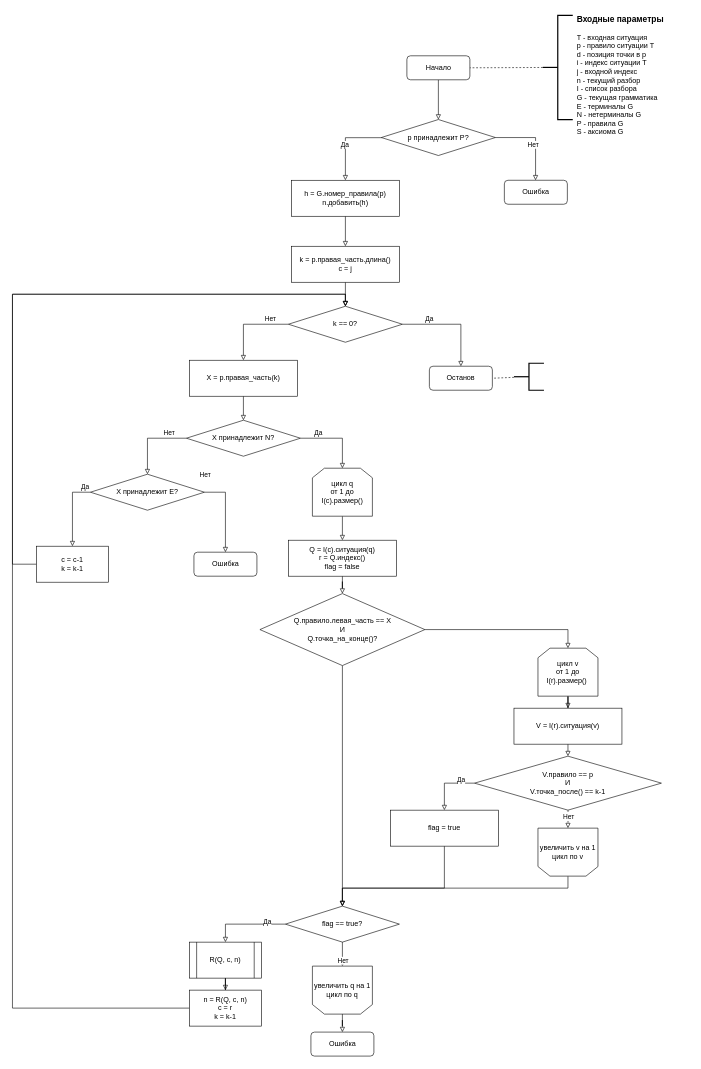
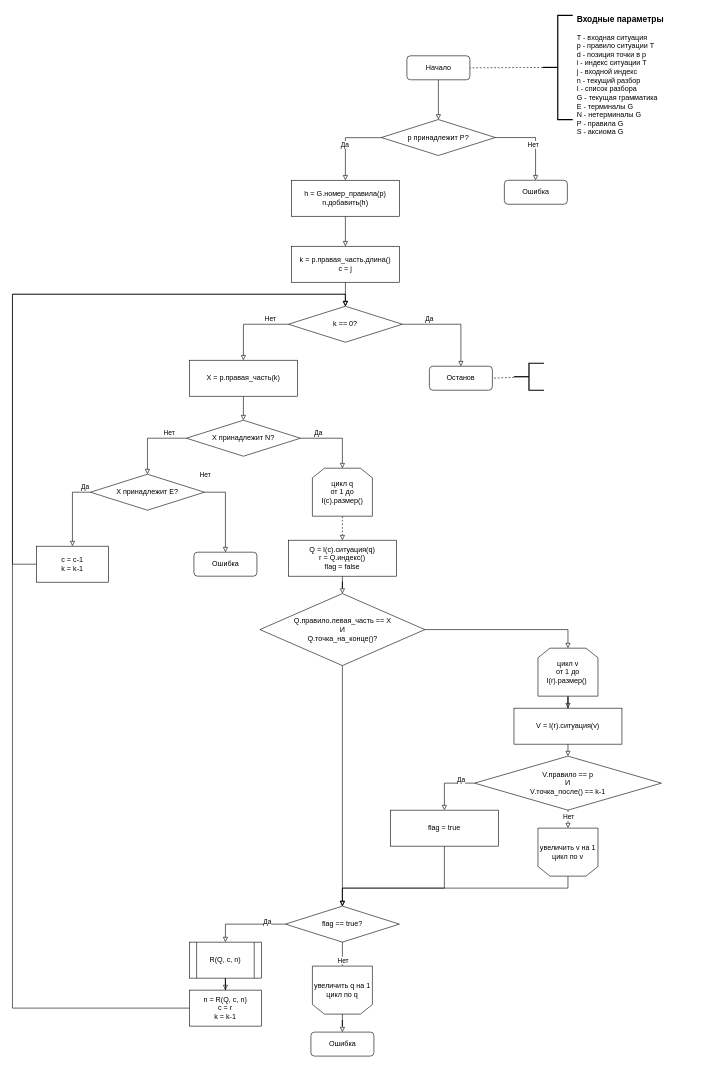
- <mxCell id="36" style="edgeStyle=orthogonalEdgeStyle;rounded=0;orthogonalLoop=1;jettySize=auto;html=1;entryX=0.5;entryY=0;entryDx=0;entryDy=0;endArrow=block;endFill=0;" parent="1" source="37" target="35" edge="1"><mxGeometry relative="1" as="geometry" /></mxCell>
+ <mxCell id="36" style="edgeStyle=orthogonalEdgeStyle;rounded=0;orthogonalLoop=1;jettySize=auto;html=1;entryX=0.5;entryY=0;entryDx=0;entryDy=0;endArrow=block;endFill=0;dashed=1;" parent="1" source="37" target="35" edge="1"><mxGeometry relative="1" as="geometry" /></mxCell>
